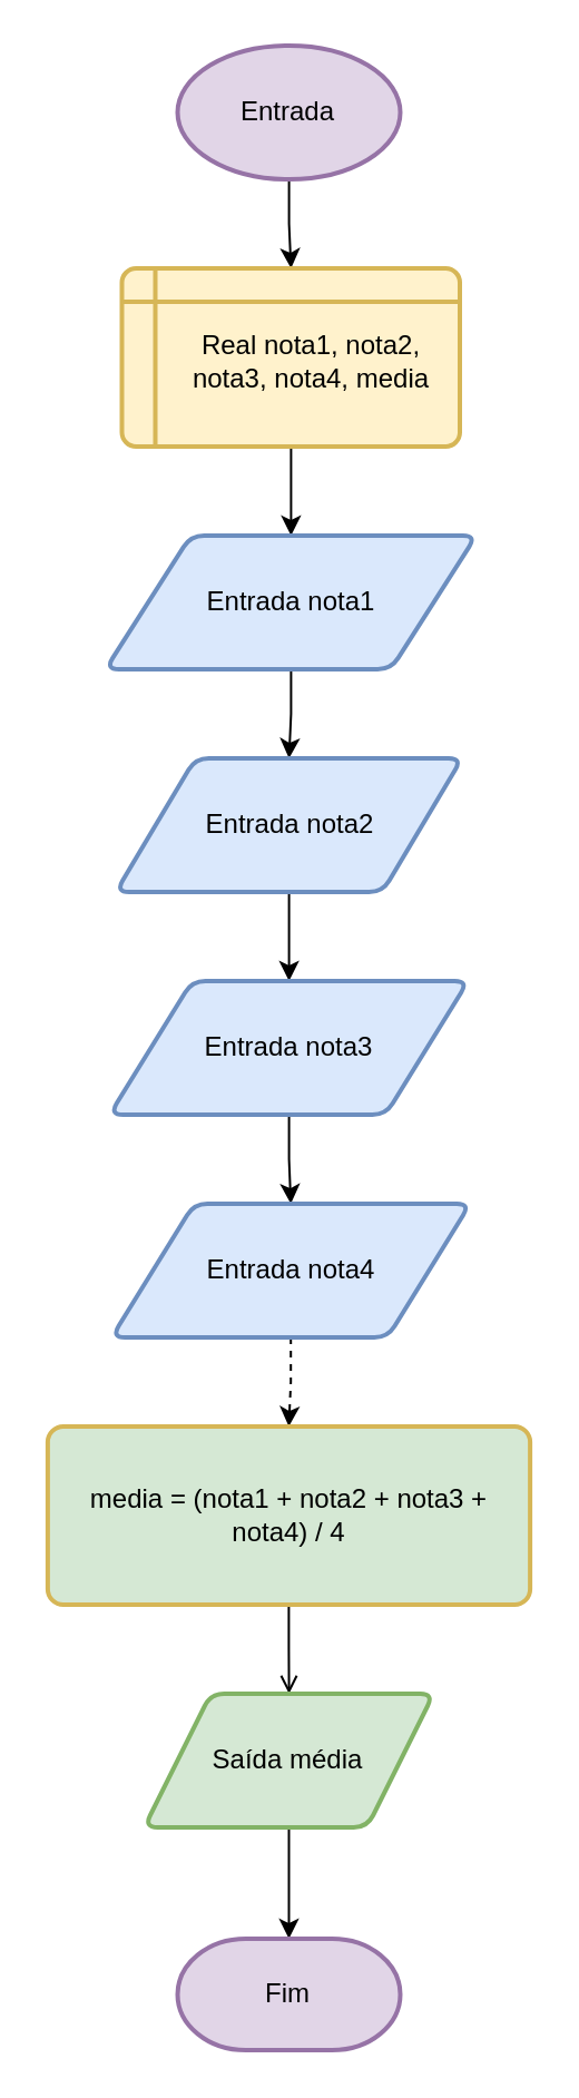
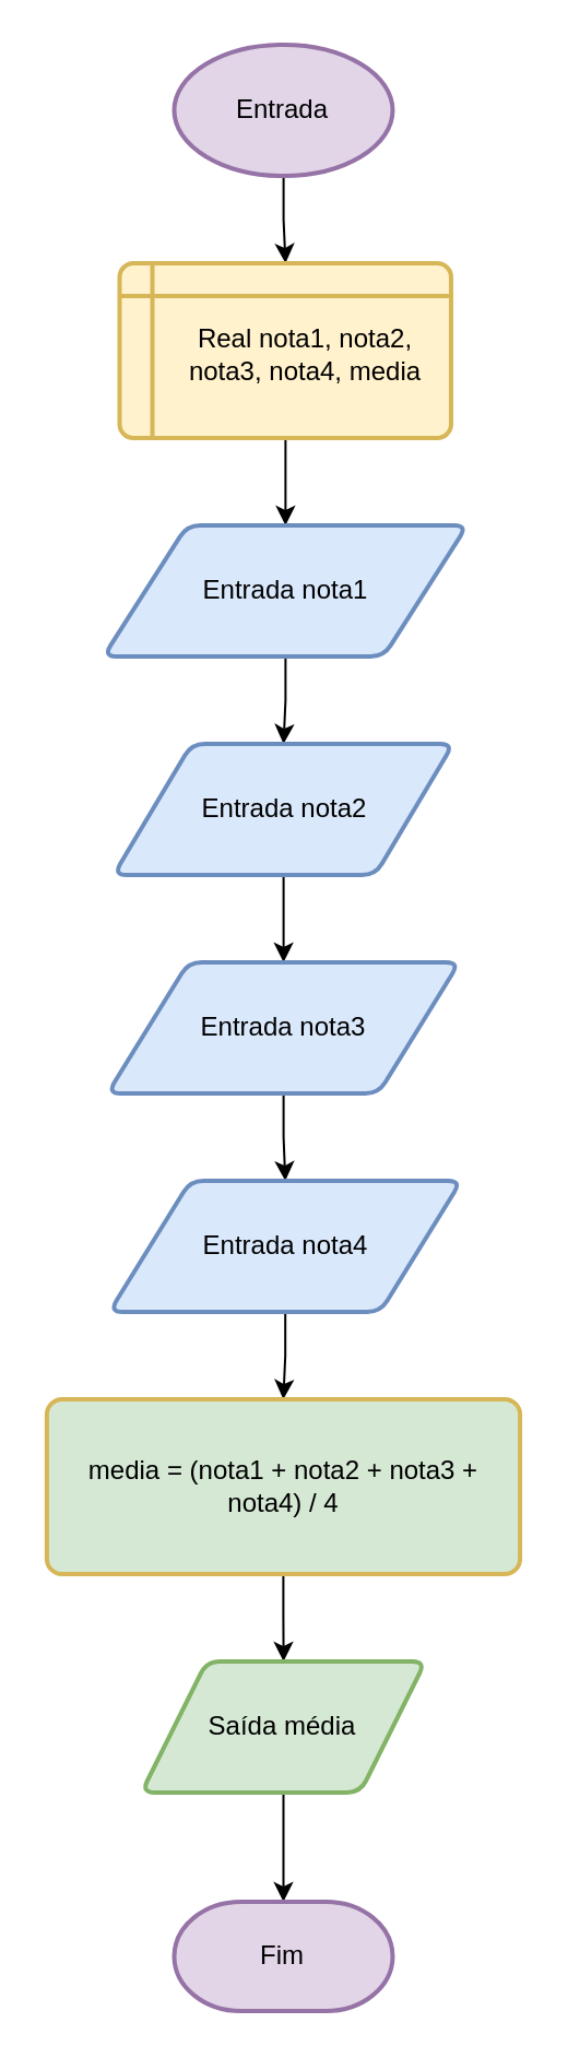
- <mxCell id="12" style="edgeStyle=orthogonalEdgeStyle;rounded=0;orthogonalLoop=1;jettySize=auto;html=1;dashed=1;" edge="1" parent="1" source="13" target="15"><mxGeometry relative="1" as="geometry" /></mxCell>
+ <mxCell id="12" style="edgeStyle=orthogonalEdgeStyle;rounded=0;orthogonalLoop=1;jettySize=auto;html=1;" edge="1" parent="1" source="13" target="15"><mxGeometry relative="1" as="geometry" /></mxCell>
- <mxCell id="14" style="edgeStyle=orthogonalEdgeStyle;rounded=0;orthogonalLoop=1;jettySize=auto;html=1;endArrow=open;" edge="1" parent="1" source="15" target="17"><mxGeometry relative="1" as="geometry" /></mxCell>
+ <mxCell id="14" style="edgeStyle=orthogonalEdgeStyle;rounded=0;orthogonalLoop=1;jettySize=auto;html=1;" edge="1" parent="1" source="15" target="17"><mxGeometry relative="1" as="geometry" /></mxCell>
